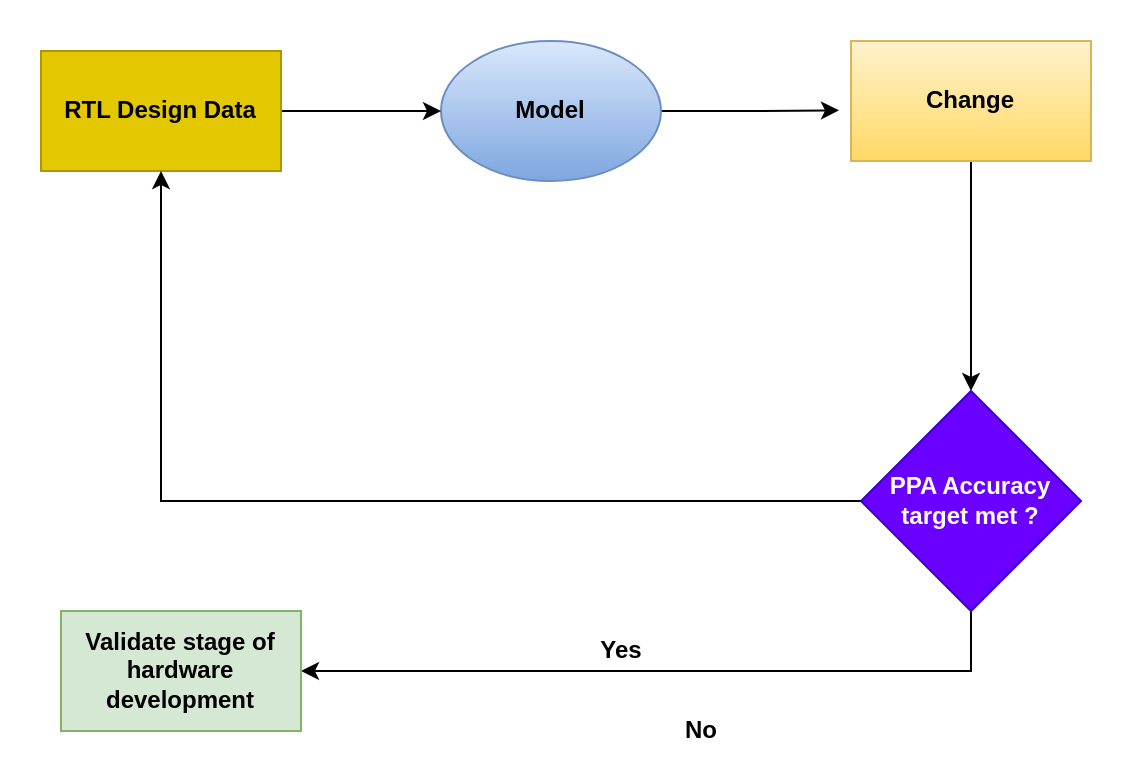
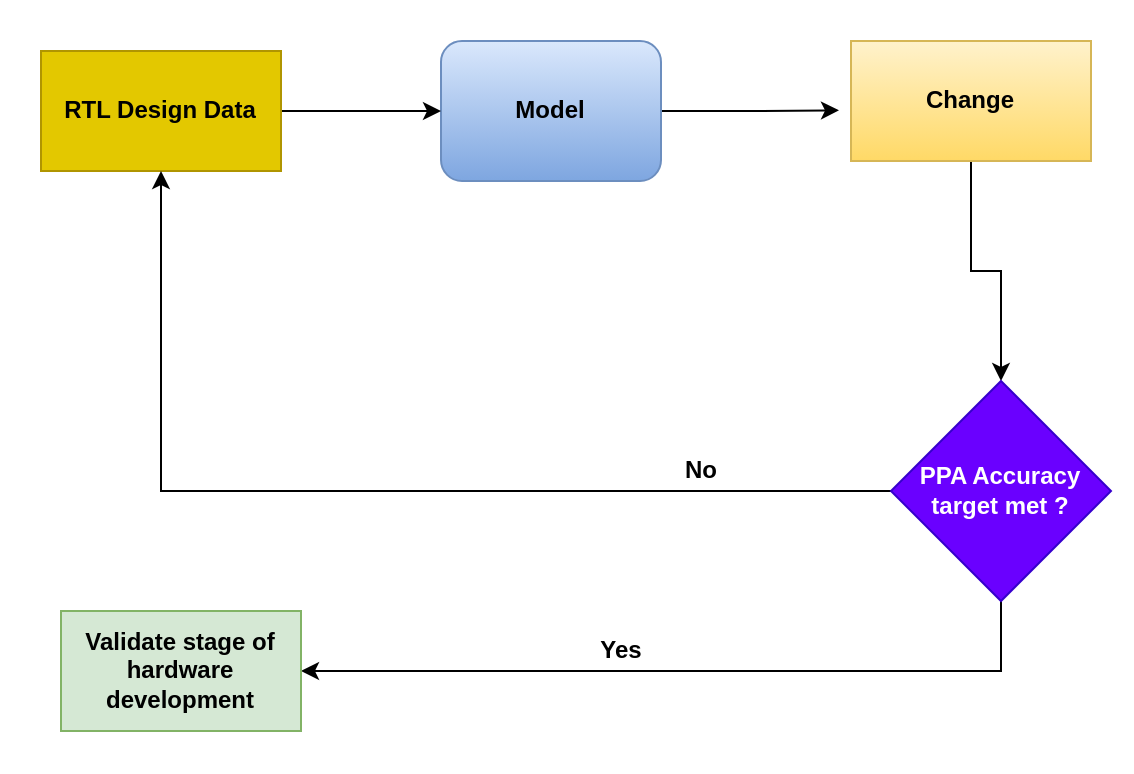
- <mxCell id="3" value="Model" style="ellipse;whiteSpace=wrap;html=1;fillColor=#dae8fc;strokeColor=#6c8ebf;fontStyle=1;gradientColor=#7ea6e0;" vertex="1" parent="1"><mxGeometry x="220" y="20" width="110" height="70" as="geometry" /></mxCell>
+ <mxCell id="3" value="Model" style="whiteSpace=wrap;html=1;fillColor=#dae8fc;strokeColor=#6c8ebf;fontStyle=1;gradientColor=#7ea6e0;rounded=1;" vertex="1" parent="1"><mxGeometry x="220" y="20" width="110" height="70" as="geometry" /></mxCell>
- <mxCell id="10" value="PPA Accuracy target met ?" style="rhombus;whiteSpace=wrap;html=1;fillColor=#6a00ff;strokeColor=#3700CC;fontStyle=1;fontColor=#ffffff;" vertex="1" parent="1"><mxGeometry x="430" y="195" width="110" height="110" as="geometry" /></mxCell>
+ <mxCell id="10" value="PPA Accuracy target met ?" style="rhombus;whiteSpace=wrap;html=1;fillColor=#6a00ff;strokeColor=#3700CC;fontStyle=1;fontColor=#ffffff;" vertex="1" parent="1"><mxGeometry x="445" y="190" width="110" height="110" as="geometry" /></mxCell>
- <mxCell id="13" value="No" style="text;html=1;align=center;verticalAlign=middle;resizable=0;points=[];autosize=1;strokeColor=none;fillColor=none;fontStyle=1" vertex="1" parent="1"><mxGeometry x="335" y="355" width="30" height="20" as="geometry" /></mxCell>
+ <mxCell id="13" value="No" style="text;html=1;align=center;verticalAlign=middle;resizable=0;points=[];autosize=1;strokeColor=none;fillColor=none;fontStyle=1" vertex="1" parent="1"><mxGeometry x="335" y="225" width="30" height="20" as="geometry" /></mxCell>
